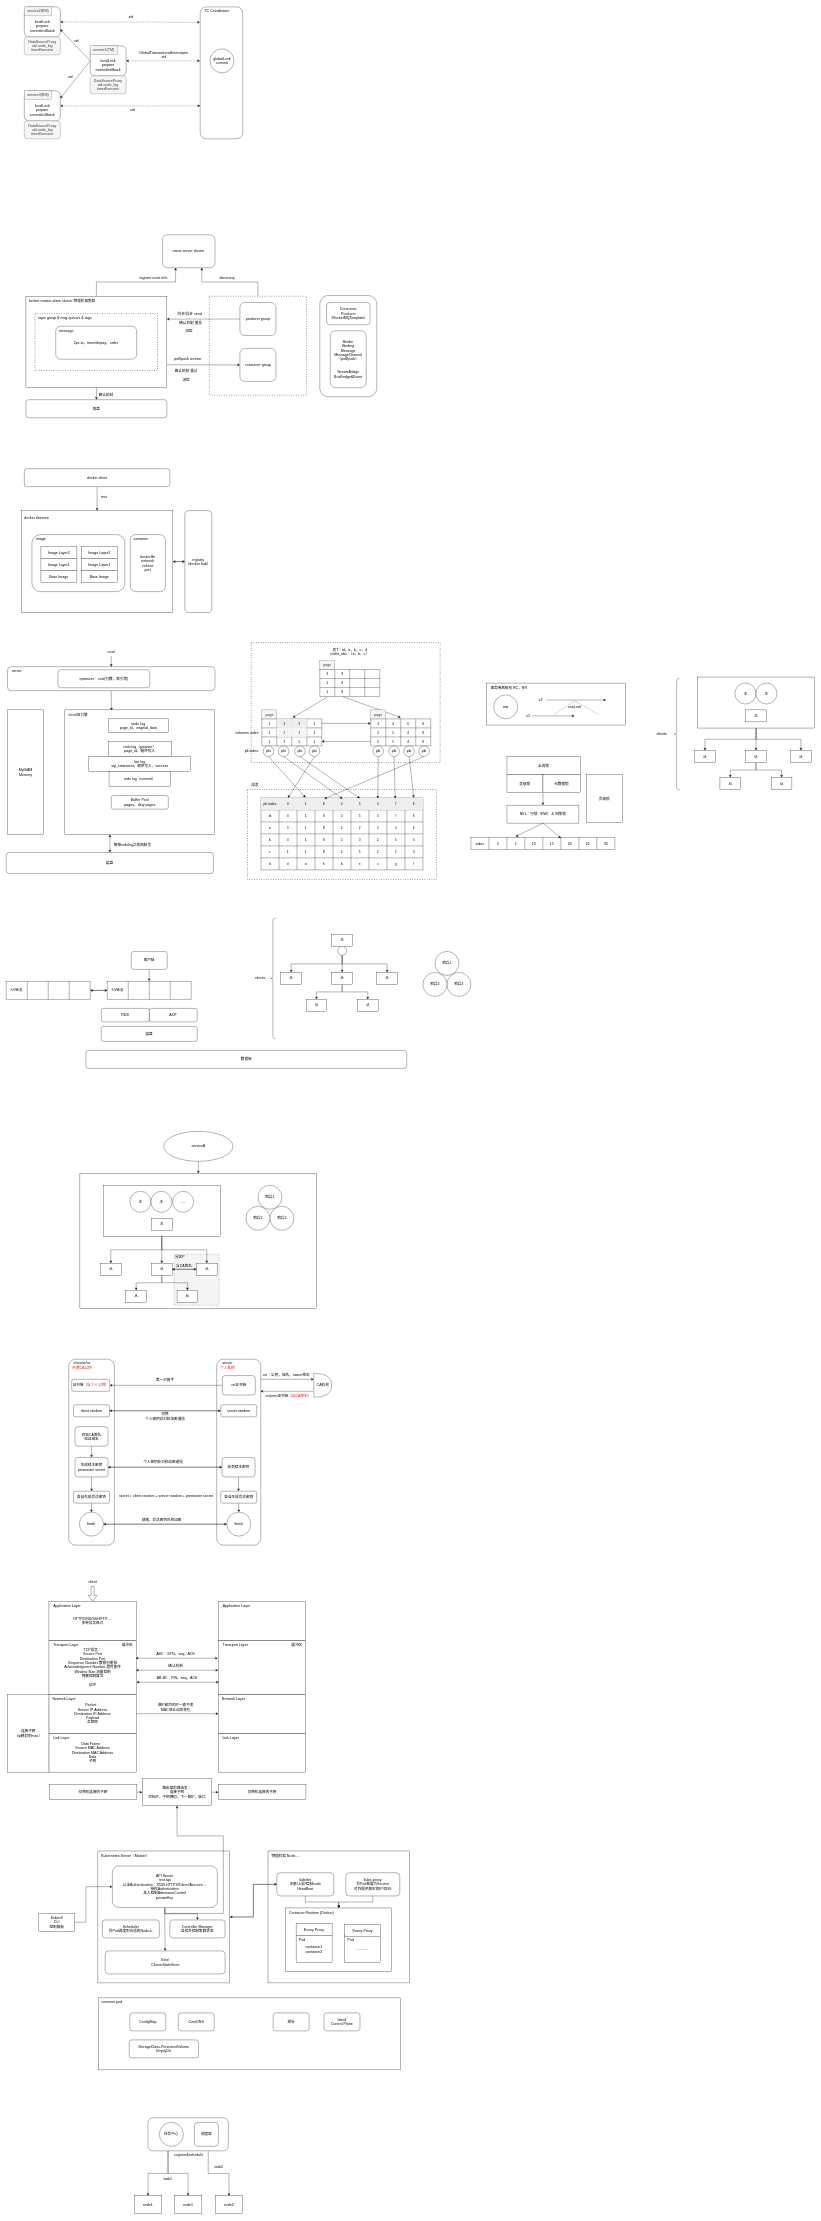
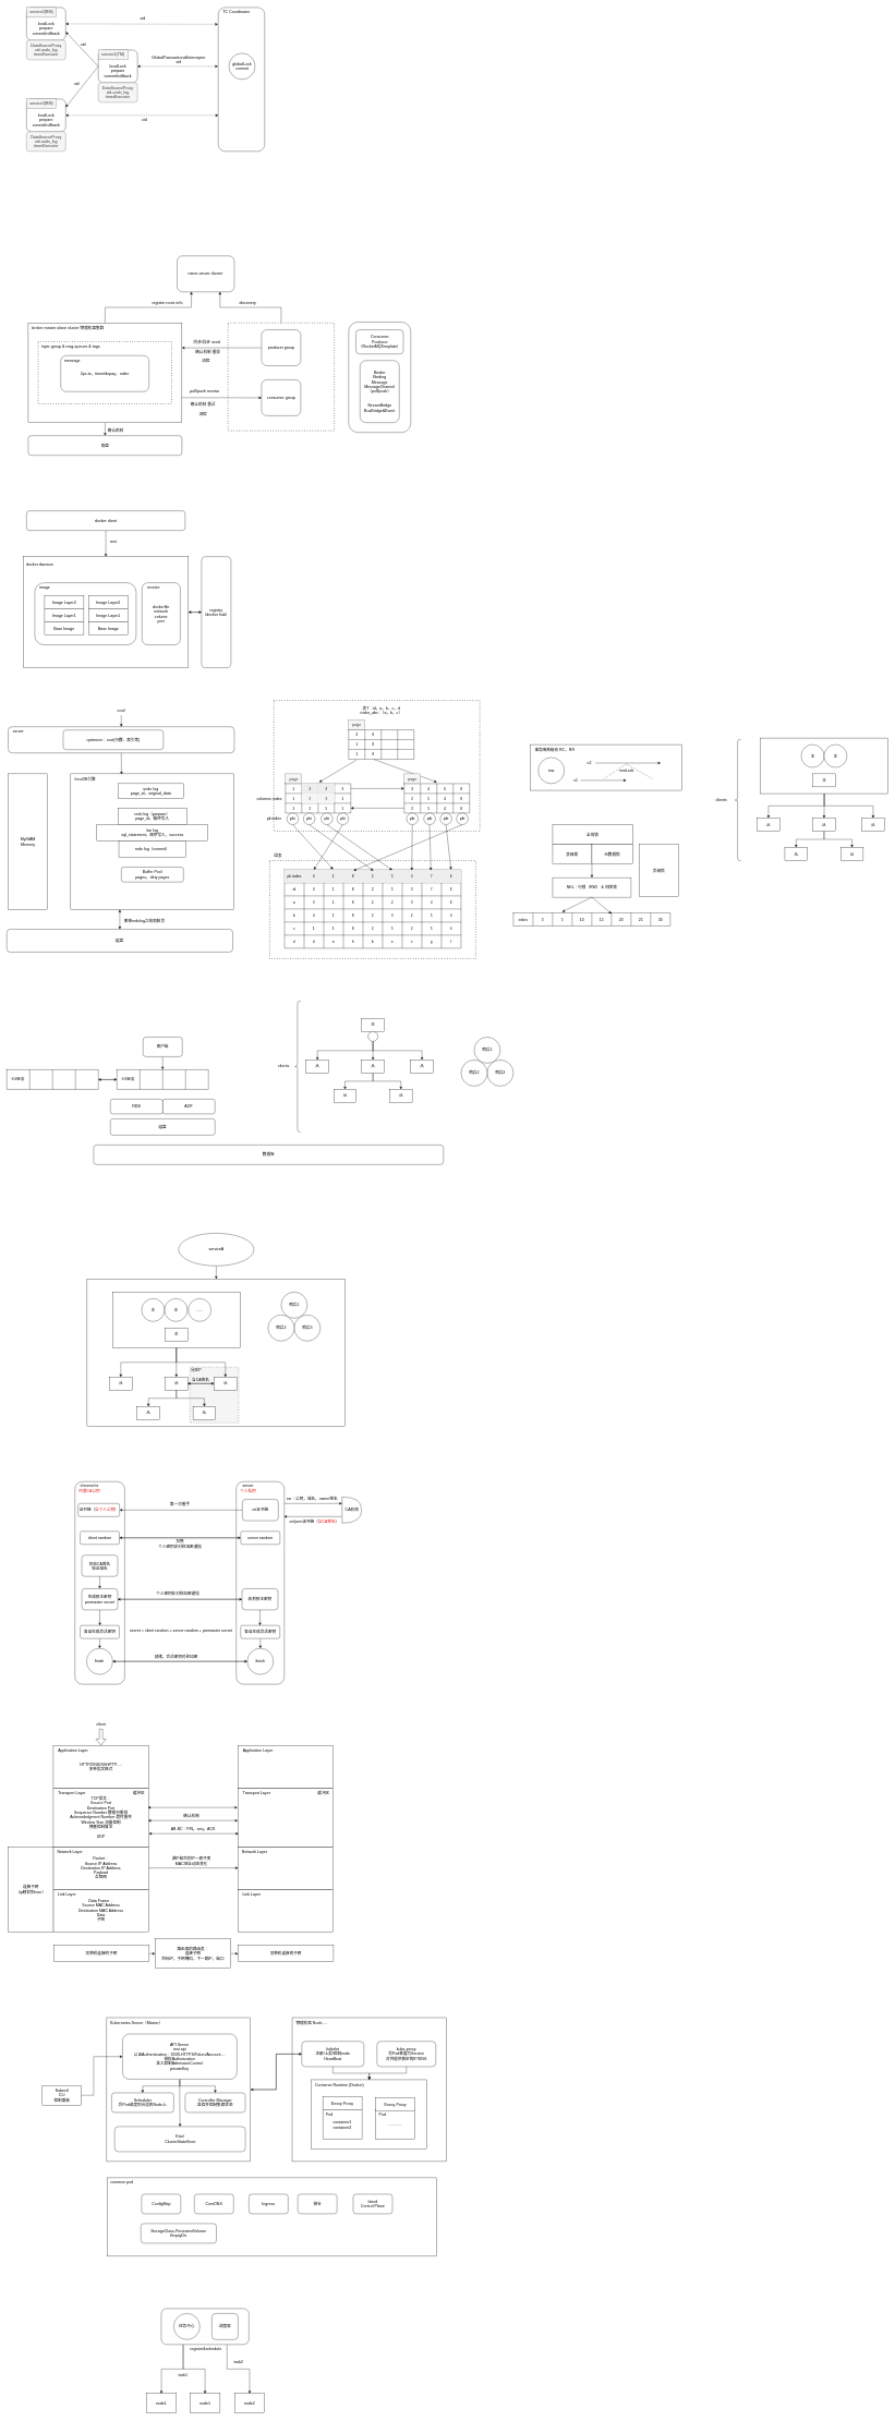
- <mxCell id="81" value="container" style="text;html=1;align=center;verticalAlign=middle;resizable=0;points=[];autosize=1;strokeColor=none;fillColor=none;" parent="1" vertex="1"><mxGeometry x="434" y="1780" width="70" height="30" as="geometry" /></mxCell>
+ <mxCell id="81" value="receive" style="text;html=1;align=center;verticalAlign=middle;resizable=0;points=[];autosize=1;strokeColor=none;fillColor=none;" parent="1" vertex="1"><mxGeometry x="434" y="1780" width="70" height="30" as="geometry" /></mxCell>
- <mxCell id="319" value="ABC：SYN，seq，ACK" style="text;html=1;align=center;verticalAlign=middle;resizable=0;points=[];autosize=1;strokeColor=none;fillColor=none;" parent="1" vertex="1"><mxGeometry x="509.58" y="5497" width="150" height="30" as="geometry" /></mxCell>
- <mxCell id="359" style="edgeStyle=orthogonalEdgeStyle;rounded=0;orthogonalLoop=1;jettySize=auto;html=1;exitX=0.5;exitY=1;exitDx=0;exitDy=0;" parent="1" source="362" target="325" edge="1"><mxGeometry relative="1" as="geometry" /></mxCell>
+ <mxCell id="359" style="edgeStyle=orthogonalEdgeStyle;rounded=0;orthogonalLoop=1;jettySize=auto;html=1;exitX=0.5;exitY=1;exitDx=0;exitDy=0;entryX=0.5;entryY=0;entryDx=0;entryDy=0;" parent="1" source="362" target="363" edge="1"><mxGeometry relative="1" as="geometry" /></mxCell>
+ <mxCell id="385" value="Ingress" style="rounded=1;whiteSpace=wrap;html=1;" parent="1" vertex="1"><mxGeometry x="761" y="6710" width="120" height="60" as="geometry" /></mxCell>
